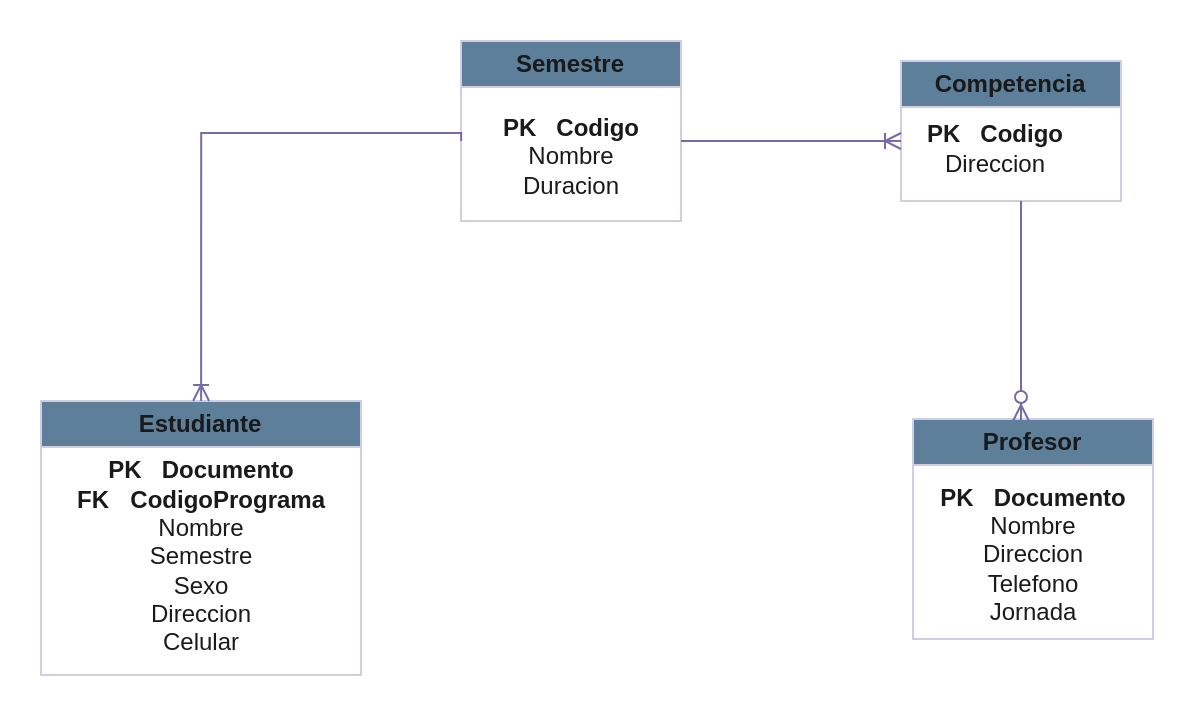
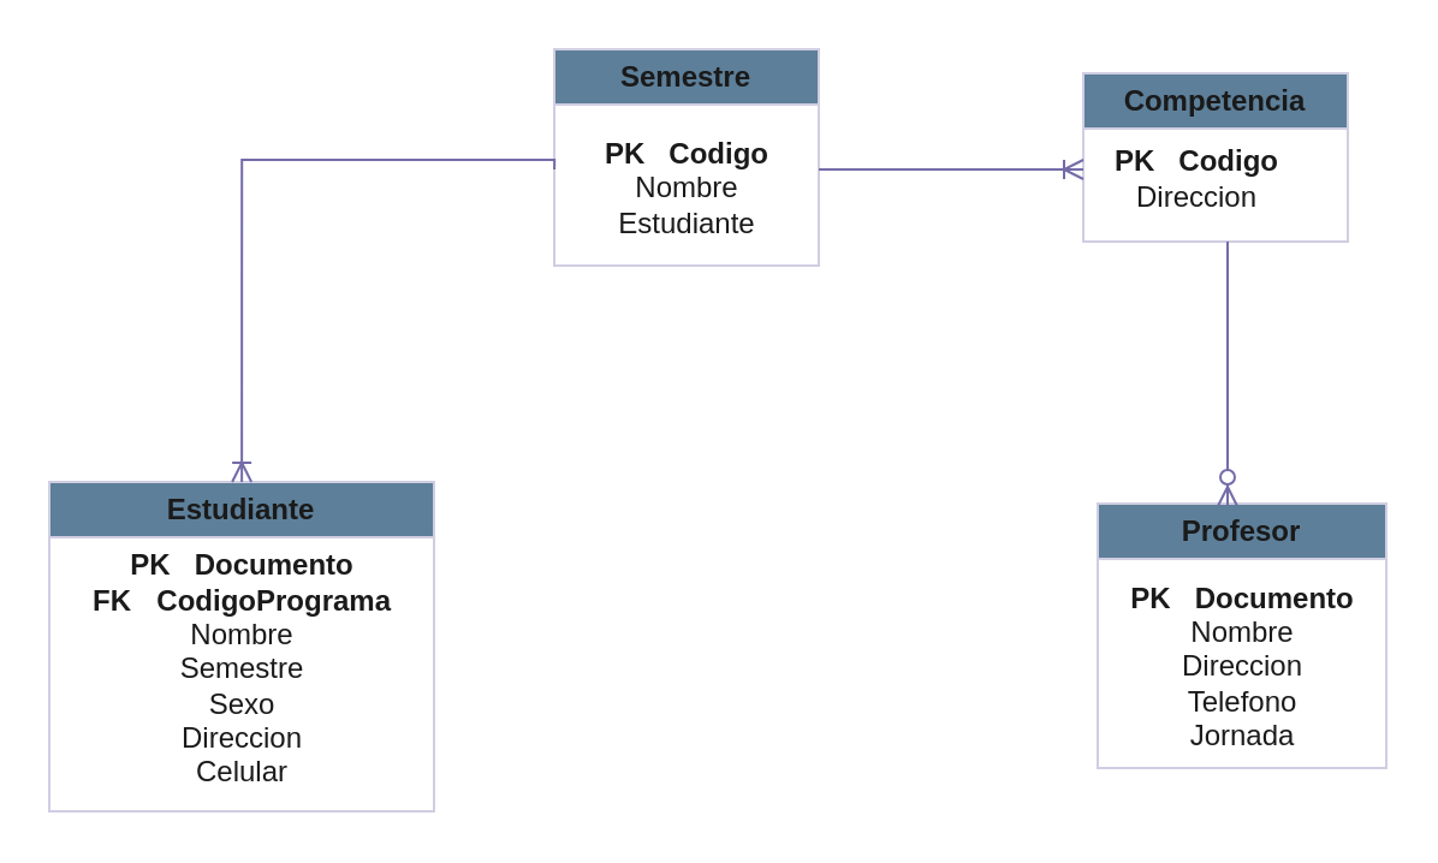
- <mxCell id="10" value="&lt;b&gt;PK&lt;span style=&quot;white-space: pre;&quot;&gt;&#09;&lt;/span&gt;Codigo&lt;/b&gt;&lt;div&gt;Nombre&lt;/div&gt;&lt;div&gt;Duracion&lt;/div&gt;" style="text;html=1;align=center;verticalAlign=middle;resizable=0;points=[];autosize=1;strokeColor=none;fillColor=none;labelBackgroundColor=none;fontColor=#1A1A1A;" vertex="1" parent="8"><mxGeometry x="10" y="28" width="90" height="60" as="geometry" /></mxCell>
+ <mxCell id="10" value="&lt;b&gt;PK&lt;span style=&quot;white-space: pre;&quot;&gt;&#09;&lt;/span&gt;Codigo&lt;/b&gt;&lt;div&gt;Nombre&lt;/div&gt;&lt;div&gt;Estudiante&lt;/div&gt;" style="text;html=1;align=center;verticalAlign=middle;resizable=0;points=[];autosize=1;strokeColor=none;fillColor=none;labelBackgroundColor=none;fontColor=#1A1A1A;" vertex="1" parent="8"><mxGeometry x="10" y="28" width="90" height="60" as="geometry" /></mxCell>
